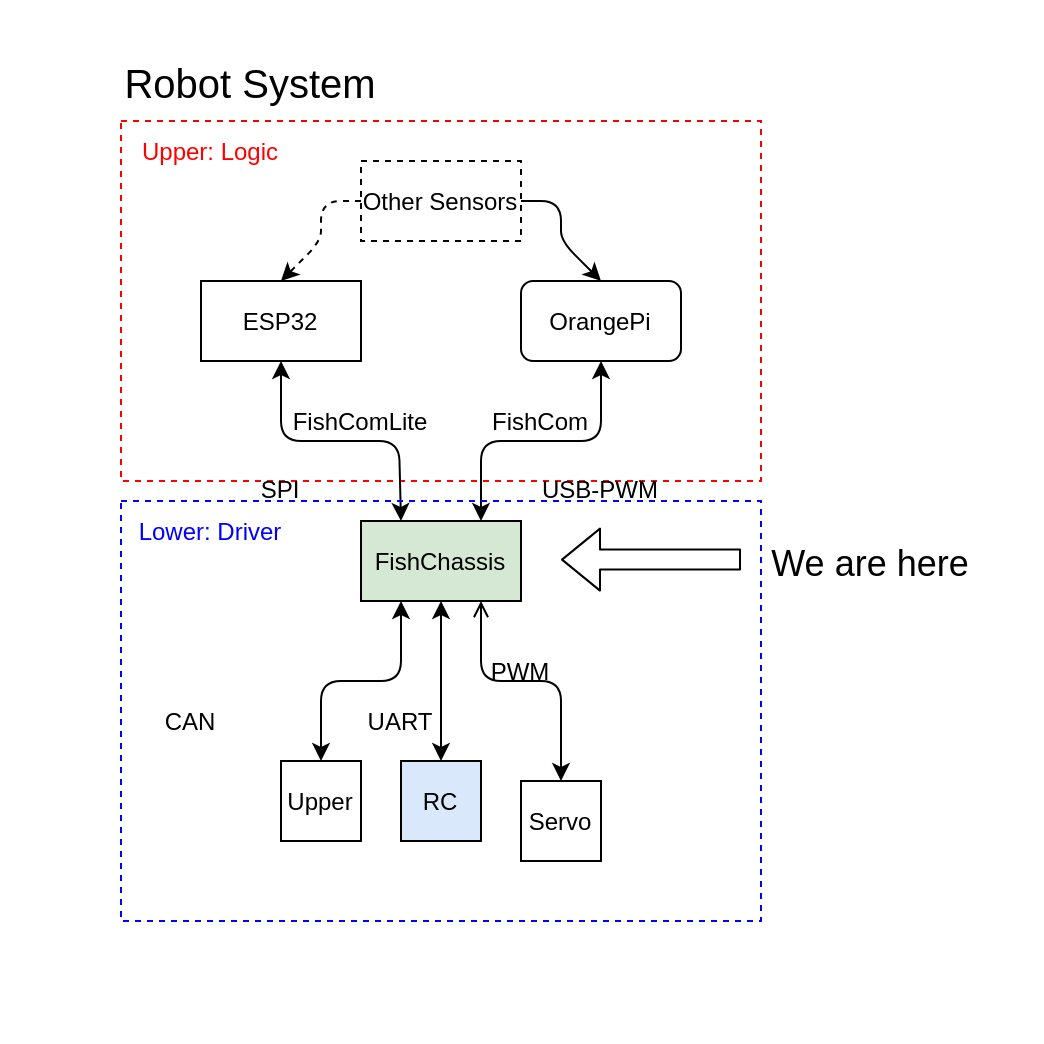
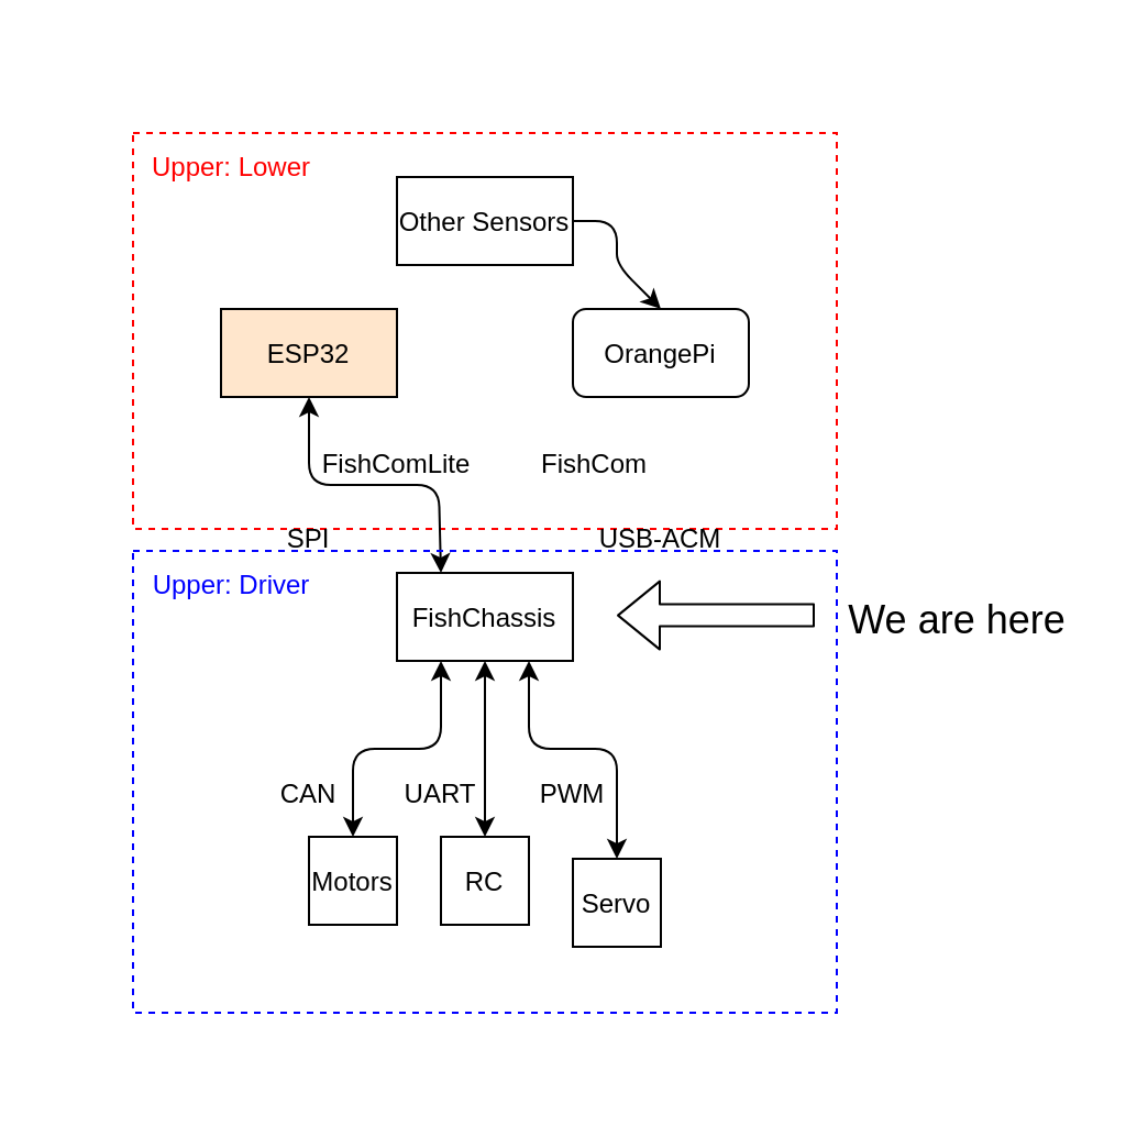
- <mxCell id="29" value="Robot System" style="text;strokeColor=none;fillColor=none;align=center;verticalAlign=middle;rounded=0;fontSize=20;" parent="1" vertex="1"><mxGeometry x="60" y="20" width="130" height="40" as="geometry" /></mxCell>
- <mxCell id="21" value="Upper: Logic" style="text;strokeColor=none;fillColor=none;align=center;verticalAlign=middle;rounded=0;dashed=1;fontColor=#FF0000;" parent="1" vertex="1"><mxGeometry x="60" y="60" width="90" height="30" as="geometry" /></mxCell>
+ <mxCell id="21" value="Upper: Lower" style="text;strokeColor=none;fillColor=none;align=center;verticalAlign=middle;rounded=0;dashed=1;fontColor=#FF0000;" parent="1" vertex="1"><mxGeometry x="60" y="60" width="90" height="30" as="geometry" /></mxCell>
- <mxCell id="25" value="Other Sensors" style="rounded=0;dashed=1;" parent="1" vertex="1"><mxGeometry x="180" y="80" width="80" height="40" as="geometry" /></mxCell>
+ <mxCell id="25" value="Other Sensors" style="rounded=0;" parent="1" vertex="1"><mxGeometry x="180" y="80" width="80" height="40" as="geometry" /></mxCell>
- <mxCell id="23" style="edgeStyle=none;html=0;exitX=0;exitY=0.5;exitDx=0;exitDy=0;fontColor=#0000FF;entryX=0.5;entryY=0;entryDx=0;entryDy=0;dashed=1;" parent="1" source="25" target="5" edge="1"><mxGeometry relative="1" as="geometry"><Array as="points"><mxPoint x="160" y="100" /><mxPoint x="160" y="120" /></Array></mxGeometry></mxCell>
- <mxCell id="5" value="ESP32" style="rounded=0;" parent="1" vertex="1"><mxGeometry x="100" y="140" width="80" height="40" as="geometry" /></mxCell>
+ <mxCell id="5" value="ESP32" style="rounded=0;fillColor=#ffe6cc;" parent="1" vertex="1"><mxGeometry x="100" y="140" width="80" height="40" as="geometry" /></mxCell>
- <mxCell id="9" value="" style="endArrow=classic;startArrow=classic;exitX=0.75;exitY=0;exitDx=0;exitDy=0;entryX=0.5;entryY=1;entryDx=0;entryDy=0;" parent="1" source="4" target="7" edge="1"><mxGeometry width="50" height="50" relative="1" as="geometry"><mxPoint x="300" y="280" as="sourcePoint" /><mxPoint x="350" y="230" as="targetPoint" /><Array as="points"><mxPoint x="240" y="220" /><mxPoint x="300" y="220" /></Array></mxGeometry></mxCell>
- <mxCell id="27" value="USB-PWM" style="text;strokeColor=none;fillColor=none;align=center;verticalAlign=middle;rounded=0;" parent="1" vertex="1"><mxGeometry x="260" y="224" width="80" height="40" as="geometry" /></mxCell>
+ <mxCell id="27" value="USB-ACM" style="text;strokeColor=none;fillColor=none;align=center;verticalAlign=middle;rounded=0;" parent="1" vertex="1"><mxGeometry x="260" y="224" width="80" height="40" as="geometry" /></mxCell>
- <mxCell id="22" value="Lower: Driver" style="text;strokeColor=none;fillColor=none;align=center;verticalAlign=middle;rounded=0;dashed=1;fontColor=#0000FF;" parent="1" vertex="1"><mxGeometry x="60" y="250" width="90" height="30" as="geometry" /></mxCell>
+ <mxCell id="22" value="Upper: Driver" style="text;strokeColor=none;fillColor=none;align=center;verticalAlign=middle;rounded=0;dashed=1;fontColor=#0000FF;" parent="1" vertex="1"><mxGeometry x="60" y="250" width="90" height="30" as="geometry" /></mxCell>
- <mxCell id="4" value="FishChassis" style="rounded=0;fillColor=#d5e8d4;" parent="1" vertex="1"><mxGeometry x="180" y="260" width="80" height="40" as="geometry" /></mxCell>
+ <mxCell id="4" value="FishChassis" style="rounded=0;" parent="1" vertex="1"><mxGeometry x="180" y="260" width="80" height="40" as="geometry" /></mxCell>
- <mxCell id="15" value="" style="endArrow=open;startArrow=classic;entryX=0.75;entryY=1;entryDx=0;entryDy=0;exitX=0.5;exitY=0;exitDx=0;exitDy=0;" parent="1" source="14" target="4" edge="1"><mxGeometry width="50" height="50" relative="1" as="geometry"><mxPoint x="220" y="340" as="sourcePoint" /><mxPoint x="270" y="290" as="targetPoint" /><Array as="points"><mxPoint x="280" y="340" /><mxPoint x="240" y="340" /></Array></mxGeometry></mxCell>
+ <mxCell id="15" value="" style="endArrow=classic;startArrow=classic;entryX=0.75;entryY=1;entryDx=0;entryDy=0;exitX=0.5;exitY=0;exitDx=0;exitDy=0;" parent="1" source="14" target="4" edge="1"><mxGeometry width="50" height="50" relative="1" as="geometry"><mxPoint x="220" y="340" as="sourcePoint" /><mxPoint x="270" y="290" as="targetPoint" /><Array as="points"><mxPoint x="280" y="340" /><mxPoint x="240" y="340" /></Array></mxGeometry></mxCell>
- <mxCell id="16" value="PWM" style="text;strokeColor=none;fillColor=none;align=center;verticalAlign=middle;rounded=0;" parent="1" vertex="1"><mxGeometry x="240" y="315" width="40" height="40" as="geometry" /></mxCell>
+ <mxCell id="16" value="PWM" style="text;strokeColor=none;fillColor=none;align=center;verticalAlign=middle;rounded=0;" parent="1" vertex="1"><mxGeometry x="240" y="340" width="40" height="40" as="geometry" /></mxCell>
- <mxCell id="13" value="CAN" style="text;strokeColor=none;fillColor=none;align=center;verticalAlign=middle;rounded=0;" parent="1" vertex="1"><mxGeometry x="75" y="340" width="40" height="40" as="geometry" /></mxCell>
+ <mxCell id="13" value="CAN" style="text;strokeColor=none;fillColor=none;align=center;verticalAlign=middle;rounded=0;" parent="1" vertex="1"><mxGeometry x="120" y="340" width="40" height="40" as="geometry" /></mxCell>
- <mxCell id="17" value="RC" style="rounded=0;fillColor=#dae8fc;" parent="1" vertex="1"><mxGeometry x="200" y="380" width="40" height="40" as="geometry" /></mxCell>
+ <mxCell id="17" value="RC" style="rounded=0;" parent="1" vertex="1"><mxGeometry x="200" y="380" width="40" height="40" as="geometry" /></mxCell>
- <mxCell id="12" value="Upper" style="rounded=0;" parent="1" vertex="1"><mxGeometry x="140" y="380" width="40" height="40" as="geometry" /></mxCell>
+ <mxCell id="12" value="Motors" style="rounded=0;" parent="1" vertex="1"><mxGeometry x="140" y="380" width="40" height="40" as="geometry" /></mxCell>
